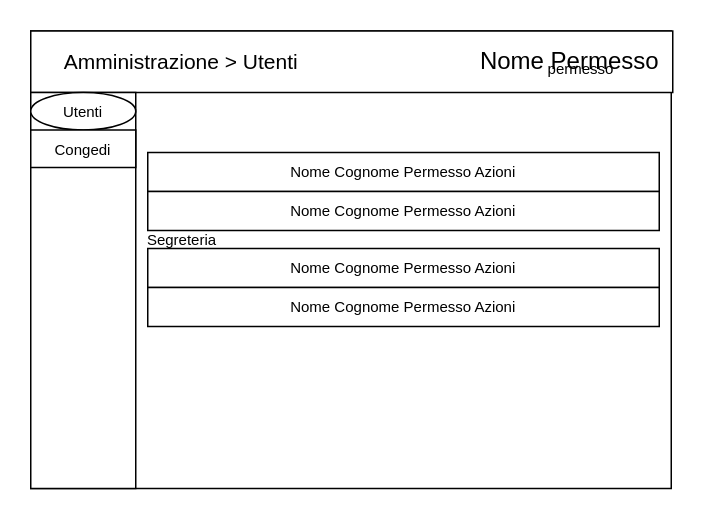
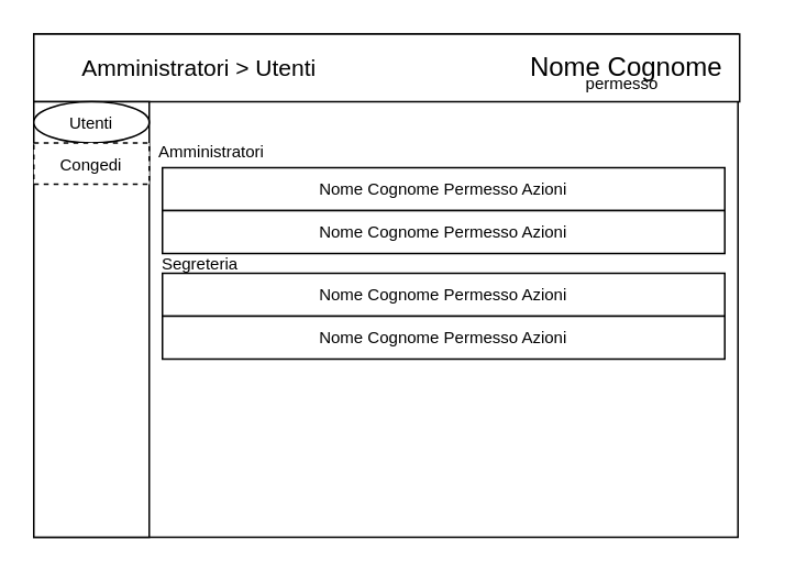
- <mxCell id="4" value="Nome Permesso" style="text;html=1;strokeColor=none;fillColor=none;align=center;verticalAlign=middle;whiteSpace=wrap;rounded=0;fontSize=16;" vertex="1" parent="1"><mxGeometry x="305" y="20" width="149" height="40" as="geometry" /></mxCell>
+ <mxCell id="4" value="Nome Cognome" style="text;html=1;strokeColor=none;fillColor=none;align=center;verticalAlign=middle;whiteSpace=wrap;rounded=0;fontSize=16;" vertex="1" parent="1"><mxGeometry x="305" y="20" width="149" height="40" as="geometry" /></mxCell>
- <mxCell id="7" value="&lt;font style=&quot;font-size: 14px&quot;&gt;Amministrazione &amp;gt; Utenti&lt;/font&gt;" style="text;html=1;strokeColor=none;fillColor=none;align=center;verticalAlign=middle;whiteSpace=wrap;rounded=0;fontSize=10;" vertex="1" parent="1"><mxGeometry x="23" y="30.5" width="195" height="20" as="geometry" /></mxCell>
+ <mxCell id="7" value="&lt;font style=&quot;font-size: 14px&quot;&gt;Amministratori &amp;gt; Utenti&lt;/font&gt;" style="text;html=1;strokeColor=none;fillColor=none;align=center;verticalAlign=middle;whiteSpace=wrap;rounded=0;fontSize=10;" vertex="1" parent="1"><mxGeometry x="23" y="30.5" width="195" height="20" as="geometry" /></mxCell>
- <mxCell id="5" value="permesso" style="text;html=1;strokeColor=none;fillColor=none;align=center;verticalAlign=middle;whiteSpace=wrap;rounded=0;fontSize=10;" vertex="1" parent="1"><mxGeometry x="367" y="35" width="40" height="20" as="geometry" /></mxCell>
+ <mxCell id="5" value="permesso" style="text;html=1;strokeColor=none;fillColor=none;align=center;verticalAlign=middle;whiteSpace=wrap;rounded=0;fontSize=10;" vertex="1" parent="1"><mxGeometry x="357" y="40" width="40" height="20" as="geometry" /></mxCell>
+ <mxCell id="14" value="Amministratori" style="text;html=1;strokeColor=none;fillColor=none;align=center;verticalAlign=middle;whiteSpace=wrap;rounded=0;fontSize=10;" vertex="1" parent="1"><mxGeometry x="108" y="81" width="40" height="20" as="geometry" /></mxCell>
- <mxCell id="9" value="Congedi" style="rounded=0;whiteSpace=wrap;html=1;fontSize=10;" vertex="1" parent="1"><mxGeometry x="20" y="86" width="70" height="25" as="geometry" /></mxCell>
+ <mxCell id="9" value="Congedi" style="rounded=0;whiteSpace=wrap;html=1;fontSize=10;dashed=1;" vertex="1" parent="1"><mxGeometry x="20" y="86" width="70" height="25" as="geometry" /></mxCell>
